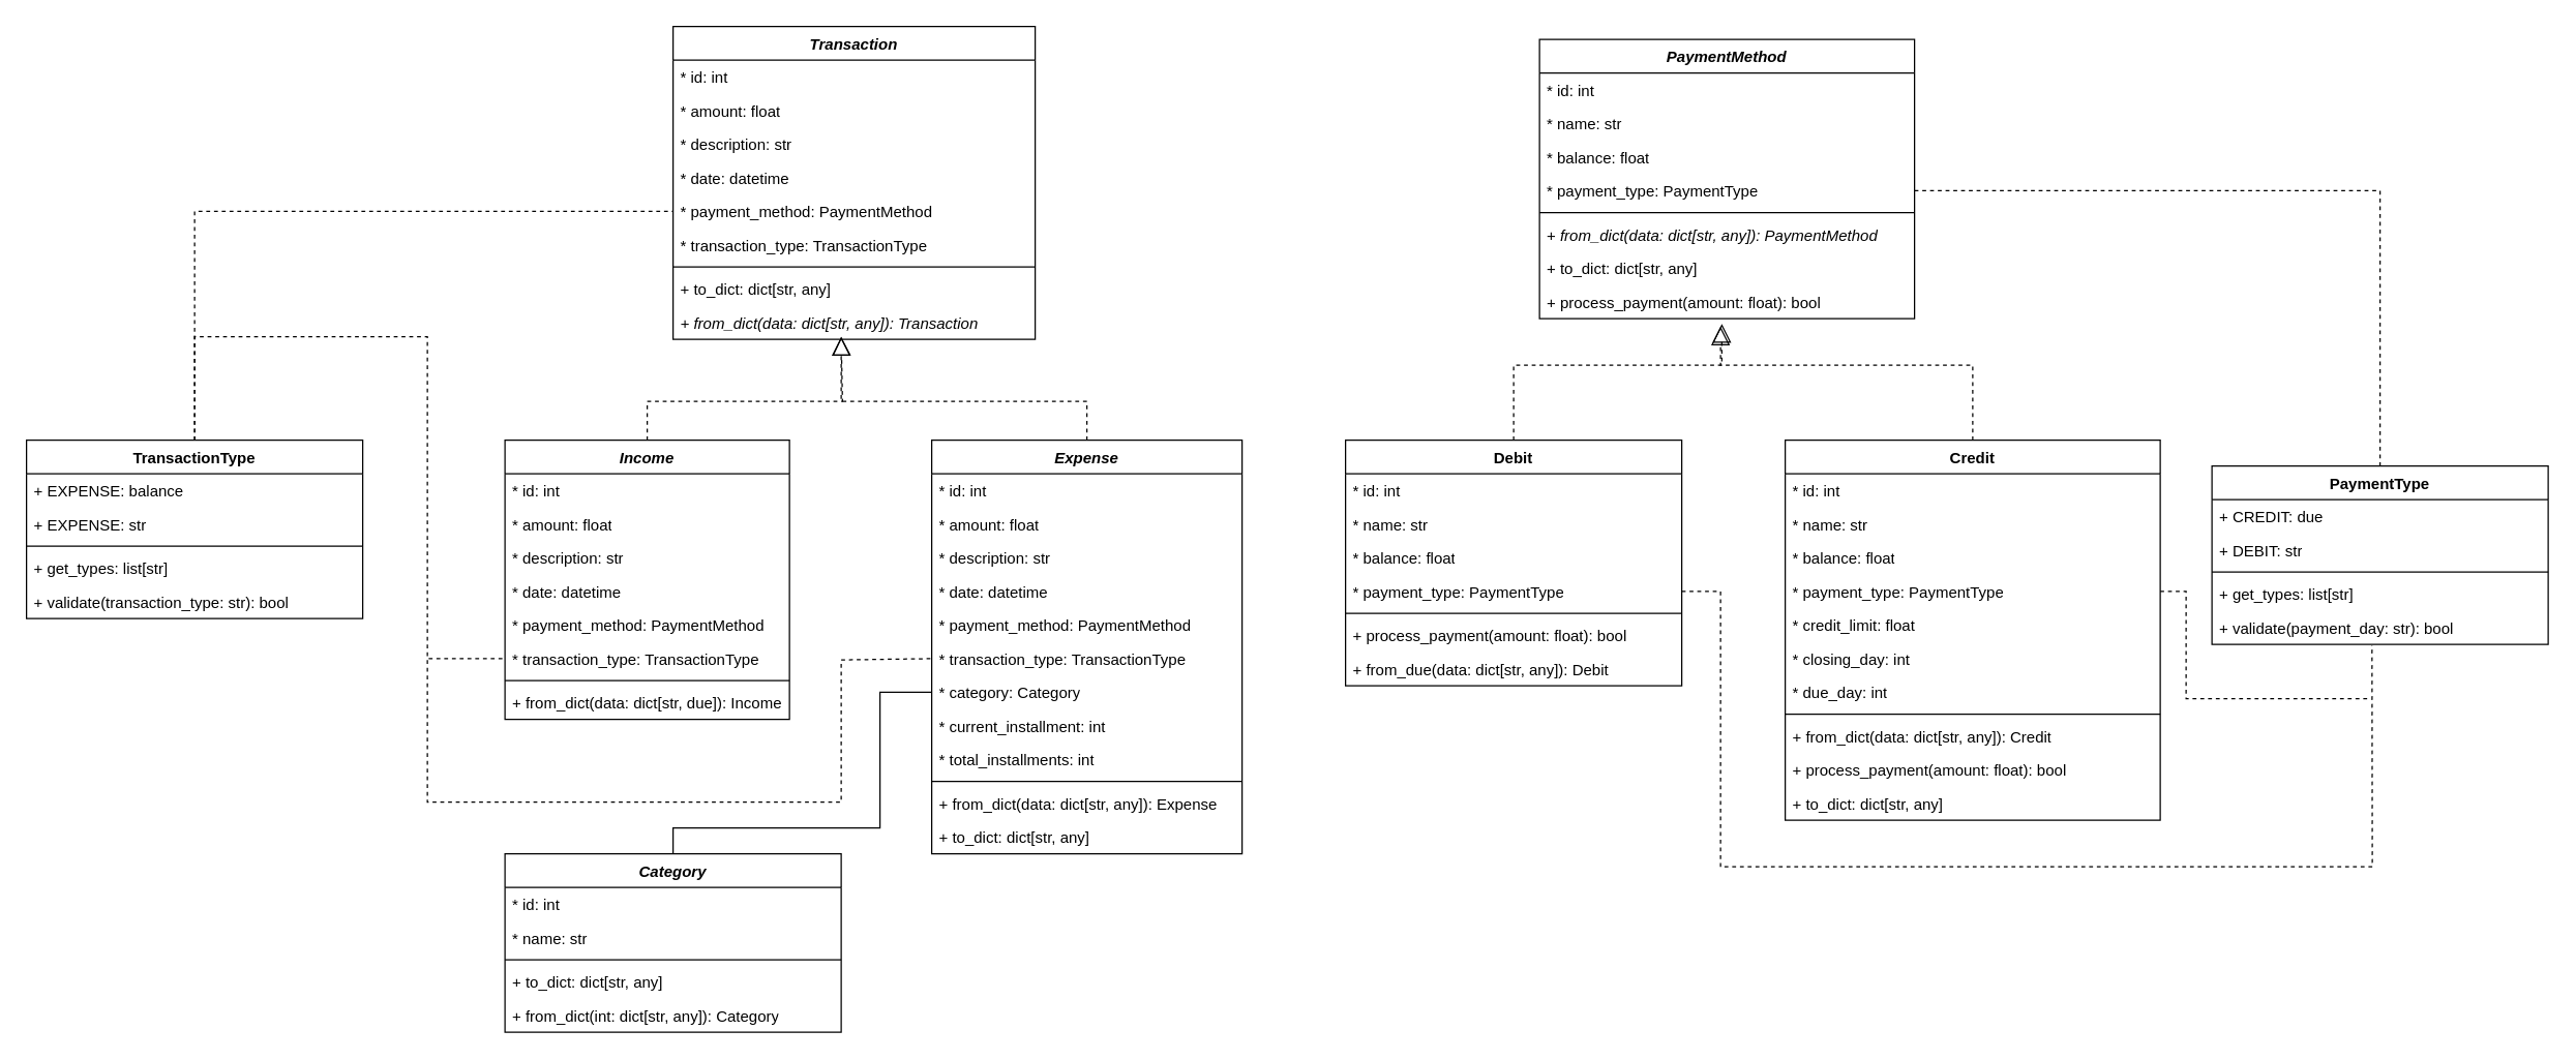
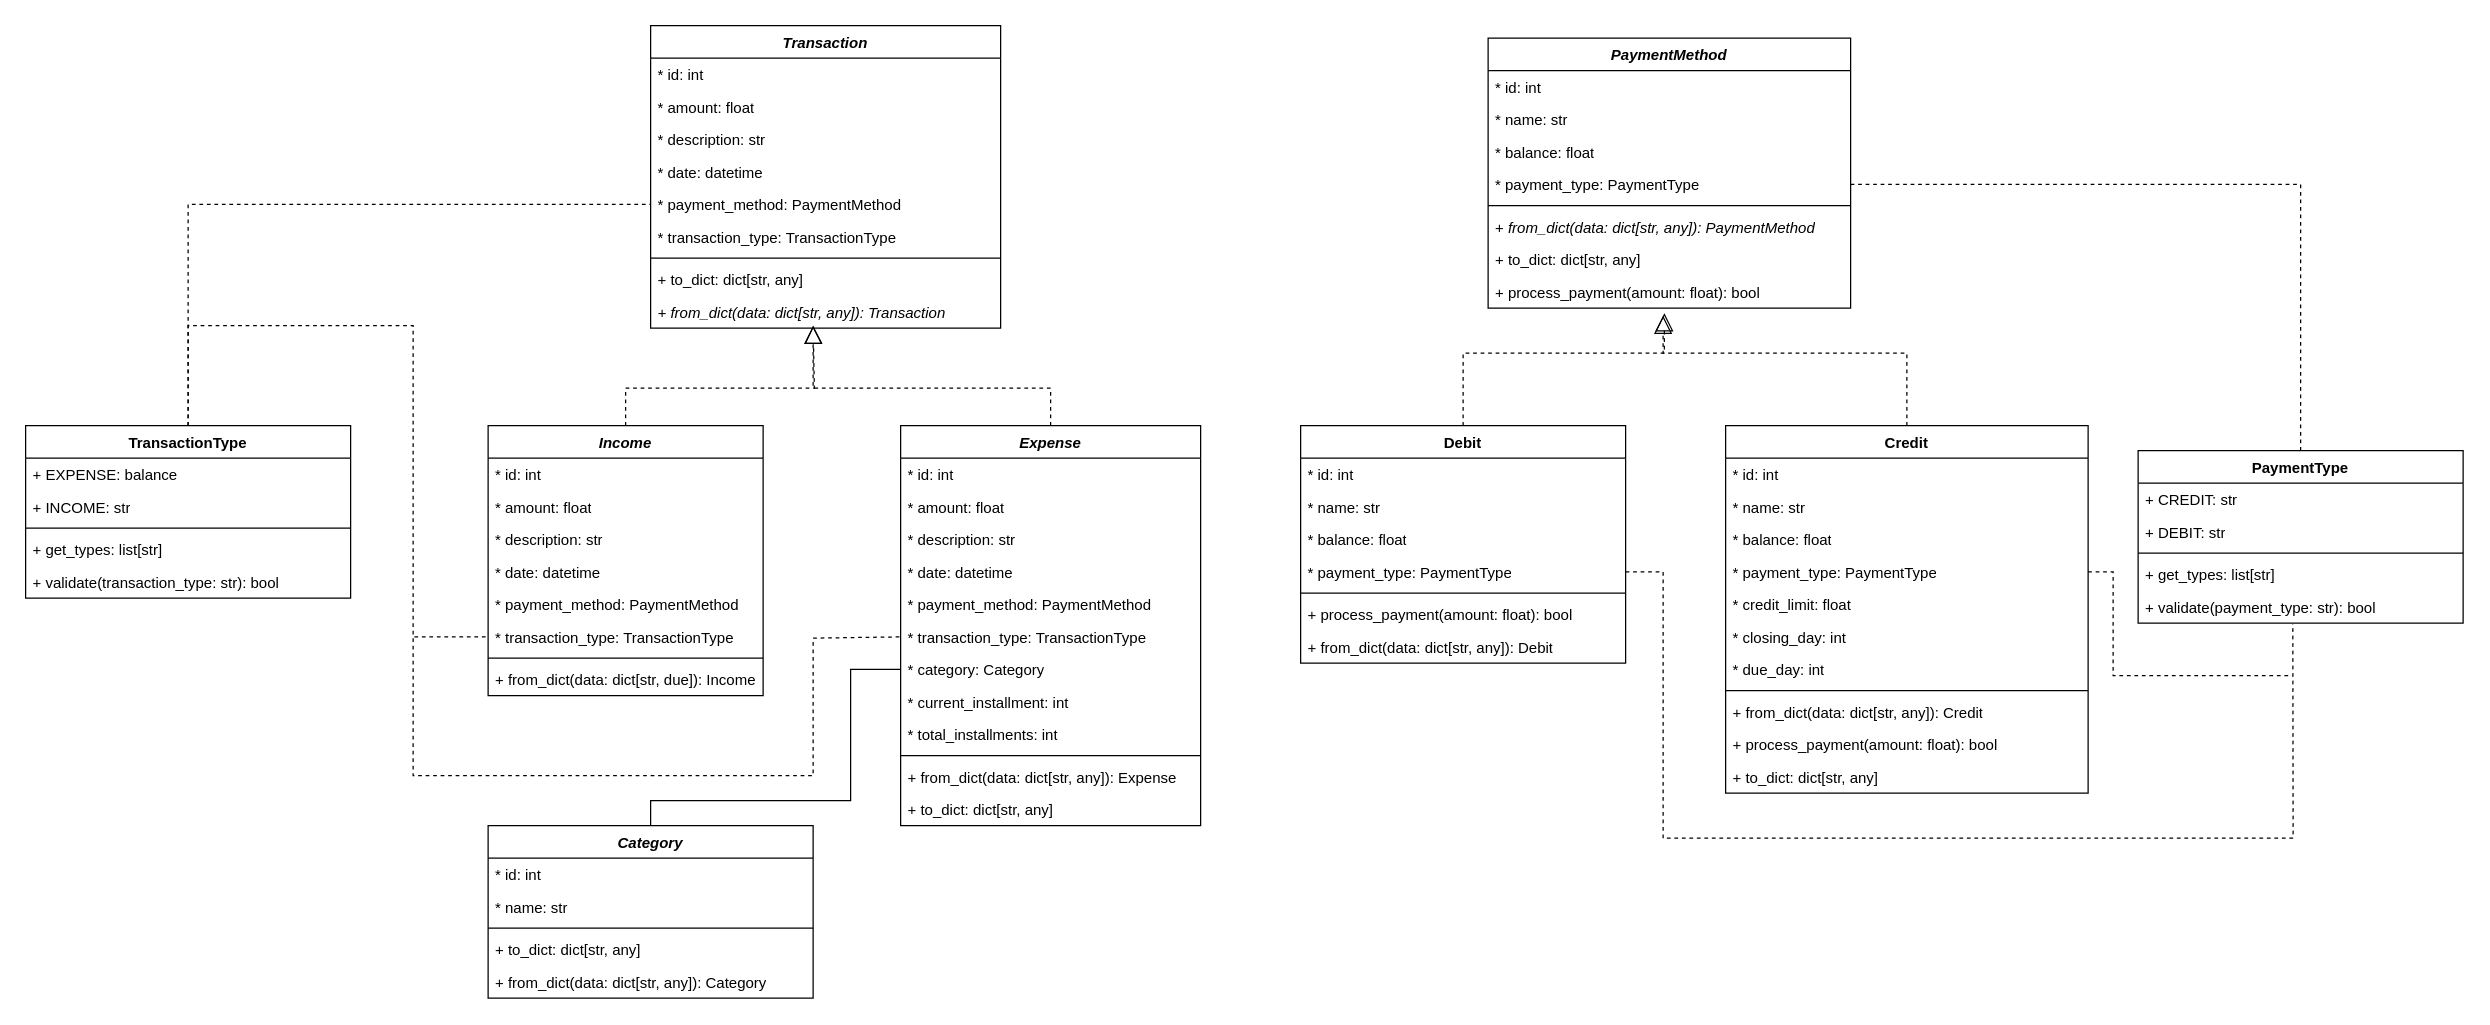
- <mxCell id="74" value="+ CREDIT: due" style="text;strokeColor=none;fillColor=none;align=left;verticalAlign=top;spacingLeft=4;spacingRight=4;overflow=hidden;rotatable=0;points=[[0,0.5],[1,0.5]];portConstraint=eastwest;whiteSpace=wrap;html=1;" vertex="1" parent="73"><mxGeometry y="26" width="260" height="26" as="geometry" /></mxCell>
+ <mxCell id="74" value="+ CREDIT: str" style="text;strokeColor=none;fillColor=none;align=left;verticalAlign=top;spacingLeft=4;spacingRight=4;overflow=hidden;rotatable=0;points=[[0,0.5],[1,0.5]];portConstraint=eastwest;whiteSpace=wrap;html=1;" vertex="1" parent="73"><mxGeometry y="26" width="260" height="26" as="geometry" /></mxCell>
- <mxCell id="81" value="+ EXPENSE: str" style="text;strokeColor=none;fillColor=none;align=left;verticalAlign=top;spacingLeft=4;spacingRight=4;overflow=hidden;rotatable=0;points=[[0,0.5],[1,0.5]];portConstraint=eastwest;whiteSpace=wrap;html=1;" vertex="1" parent="79"><mxGeometry y="52" width="260" height="26" as="geometry" /></mxCell>
+ <mxCell id="81" value="+ INCOME: str" style="text;strokeColor=none;fillColor=none;align=left;verticalAlign=top;spacingLeft=4;spacingRight=4;overflow=hidden;rotatable=0;points=[[0,0.5],[1,0.5]];portConstraint=eastwest;whiteSpace=wrap;html=1;" vertex="1" parent="79"><mxGeometry y="52" width="260" height="26" as="geometry" /></mxCell>
- <mxCell id="78" value="+ validate(payment_day: str): bool" style="text;strokeColor=none;fillColor=none;align=left;verticalAlign=top;spacingLeft=4;spacingRight=4;overflow=hidden;rotatable=0;points=[[0,0.5],[1,0.5]];portConstraint=eastwest;whiteSpace=wrap;html=1;" vertex="1" parent="73"><mxGeometry y="112" width="260" height="26" as="geometry" /></mxCell>
+ <mxCell id="78" value="+ validate(payment_type: str): bool" style="text;strokeColor=none;fillColor=none;align=left;verticalAlign=top;spacingLeft=4;spacingRight=4;overflow=hidden;rotatable=0;points=[[0,0.5],[1,0.5]];portConstraint=eastwest;whiteSpace=wrap;html=1;" vertex="1" parent="73"><mxGeometry y="112" width="260" height="26" as="geometry" /></mxCell>
- <mxCell id="58" value="+ from_due(data: dict[str, any]): Debit" style="text;strokeColor=none;fillColor=none;align=left;verticalAlign=top;spacingLeft=4;spacingRight=4;overflow=hidden;rotatable=0;points=[[0,0.5],[1,0.5]];portConstraint=eastwest;whiteSpace=wrap;html=1;" parent="51" vertex="1"><mxGeometry y="164" width="260" height="26" as="geometry" /></mxCell>
+ <mxCell id="58" value="+ from_dict(data: dict[str, any]): Debit" style="text;strokeColor=none;fillColor=none;align=left;verticalAlign=top;spacingLeft=4;spacingRight=4;overflow=hidden;rotatable=0;points=[[0,0.5],[1,0.5]];portConstraint=eastwest;whiteSpace=wrap;html=1;" parent="51" vertex="1"><mxGeometry y="164" width="260" height="26" as="geometry" /></mxCell>
- <mxCell id="39" value="+ from_dict(int: dict[str, any]): Category" style="text;strokeColor=none;fillColor=none;align=left;verticalAlign=top;spacingLeft=4;spacingRight=4;overflow=hidden;rotatable=0;points=[[0,0.5],[1,0.5]];portConstraint=eastwest;whiteSpace=wrap;html=1;" vertex="1" parent="34"><mxGeometry y="112" width="260" height="26" as="geometry" /></mxCell>
+ <mxCell id="39" value="+ from_dict(data: dict[str, any]): Category" style="text;strokeColor=none;fillColor=none;align=left;verticalAlign=top;spacingLeft=4;spacingRight=4;overflow=hidden;rotatable=0;points=[[0,0.5],[1,0.5]];portConstraint=eastwest;whiteSpace=wrap;html=1;" vertex="1" parent="34"><mxGeometry y="112" width="260" height="26" as="geometry" /></mxCell>
